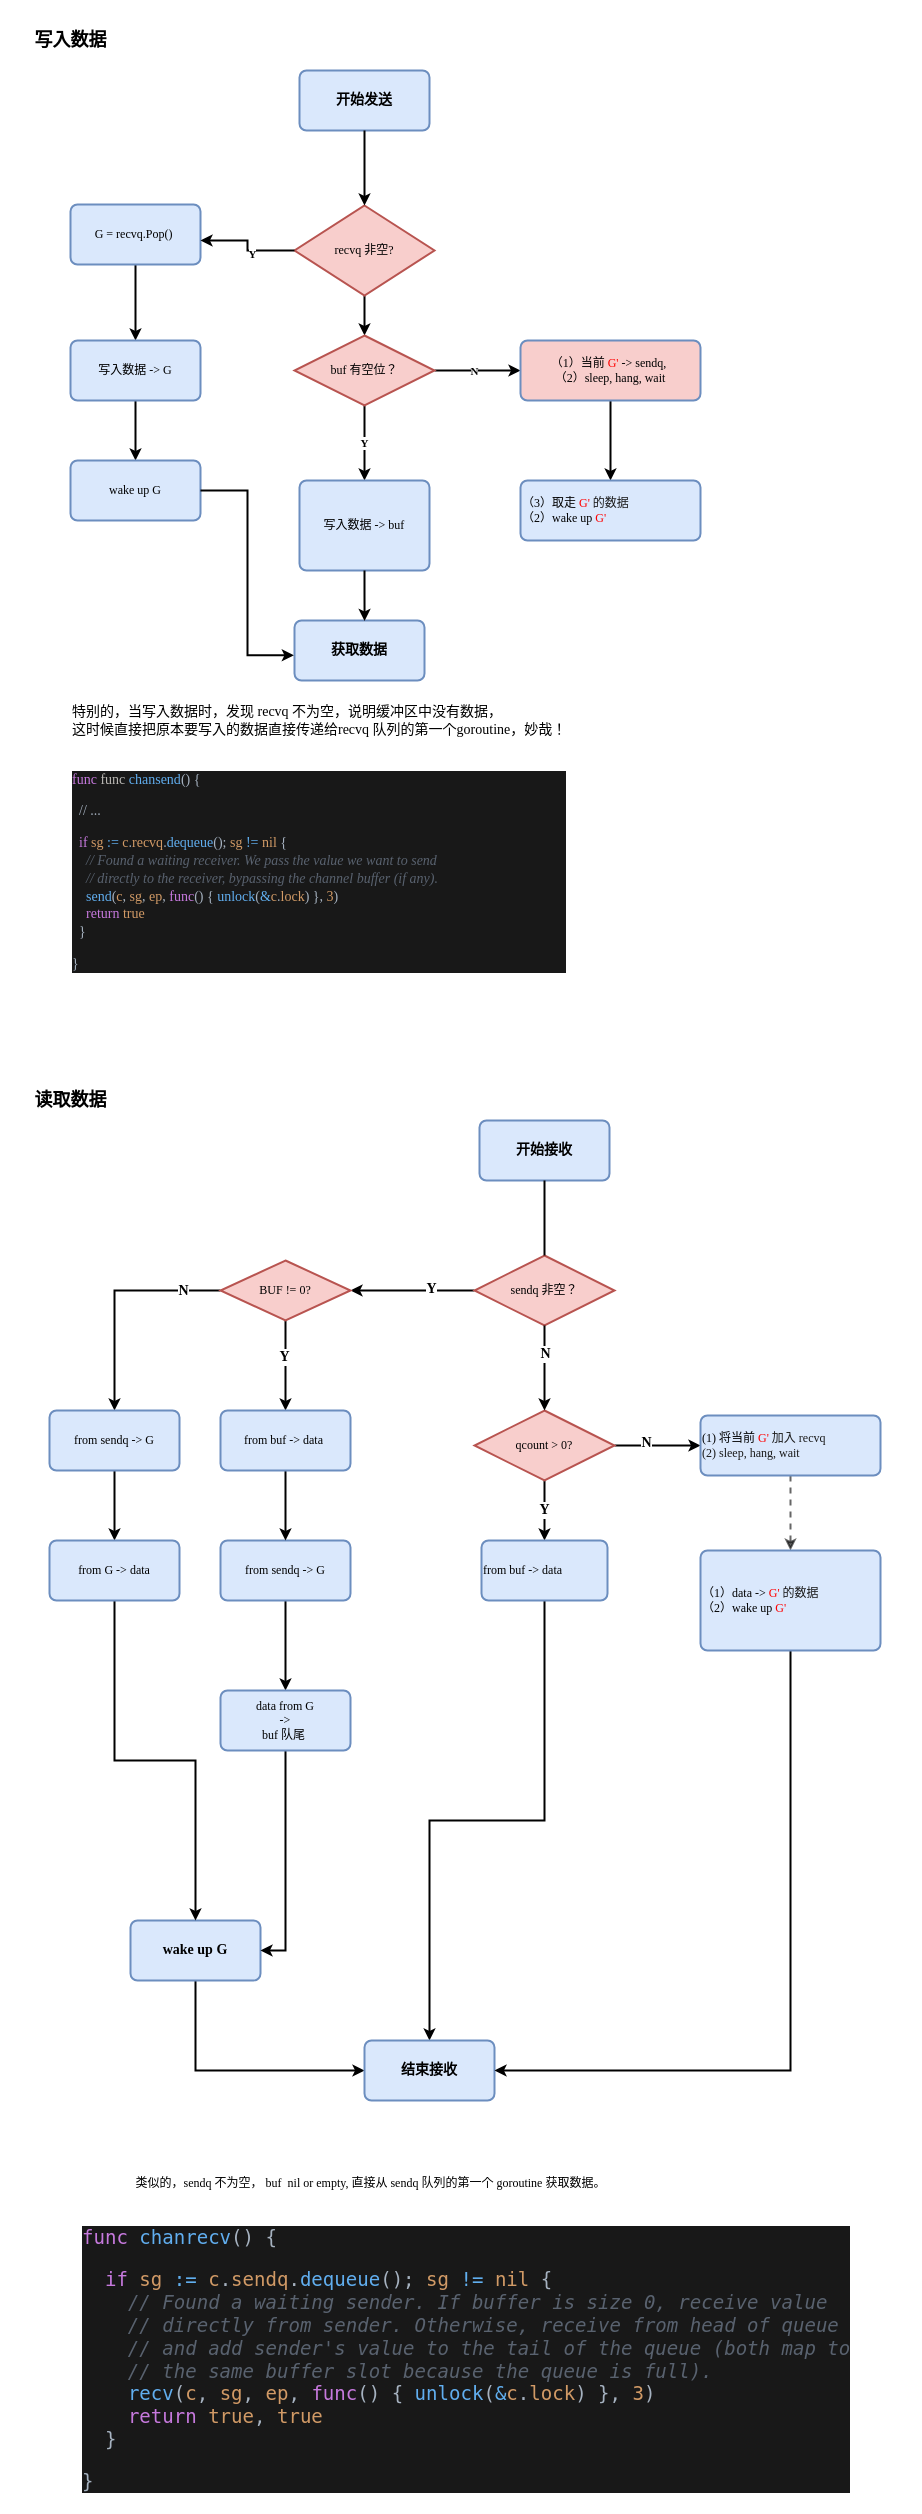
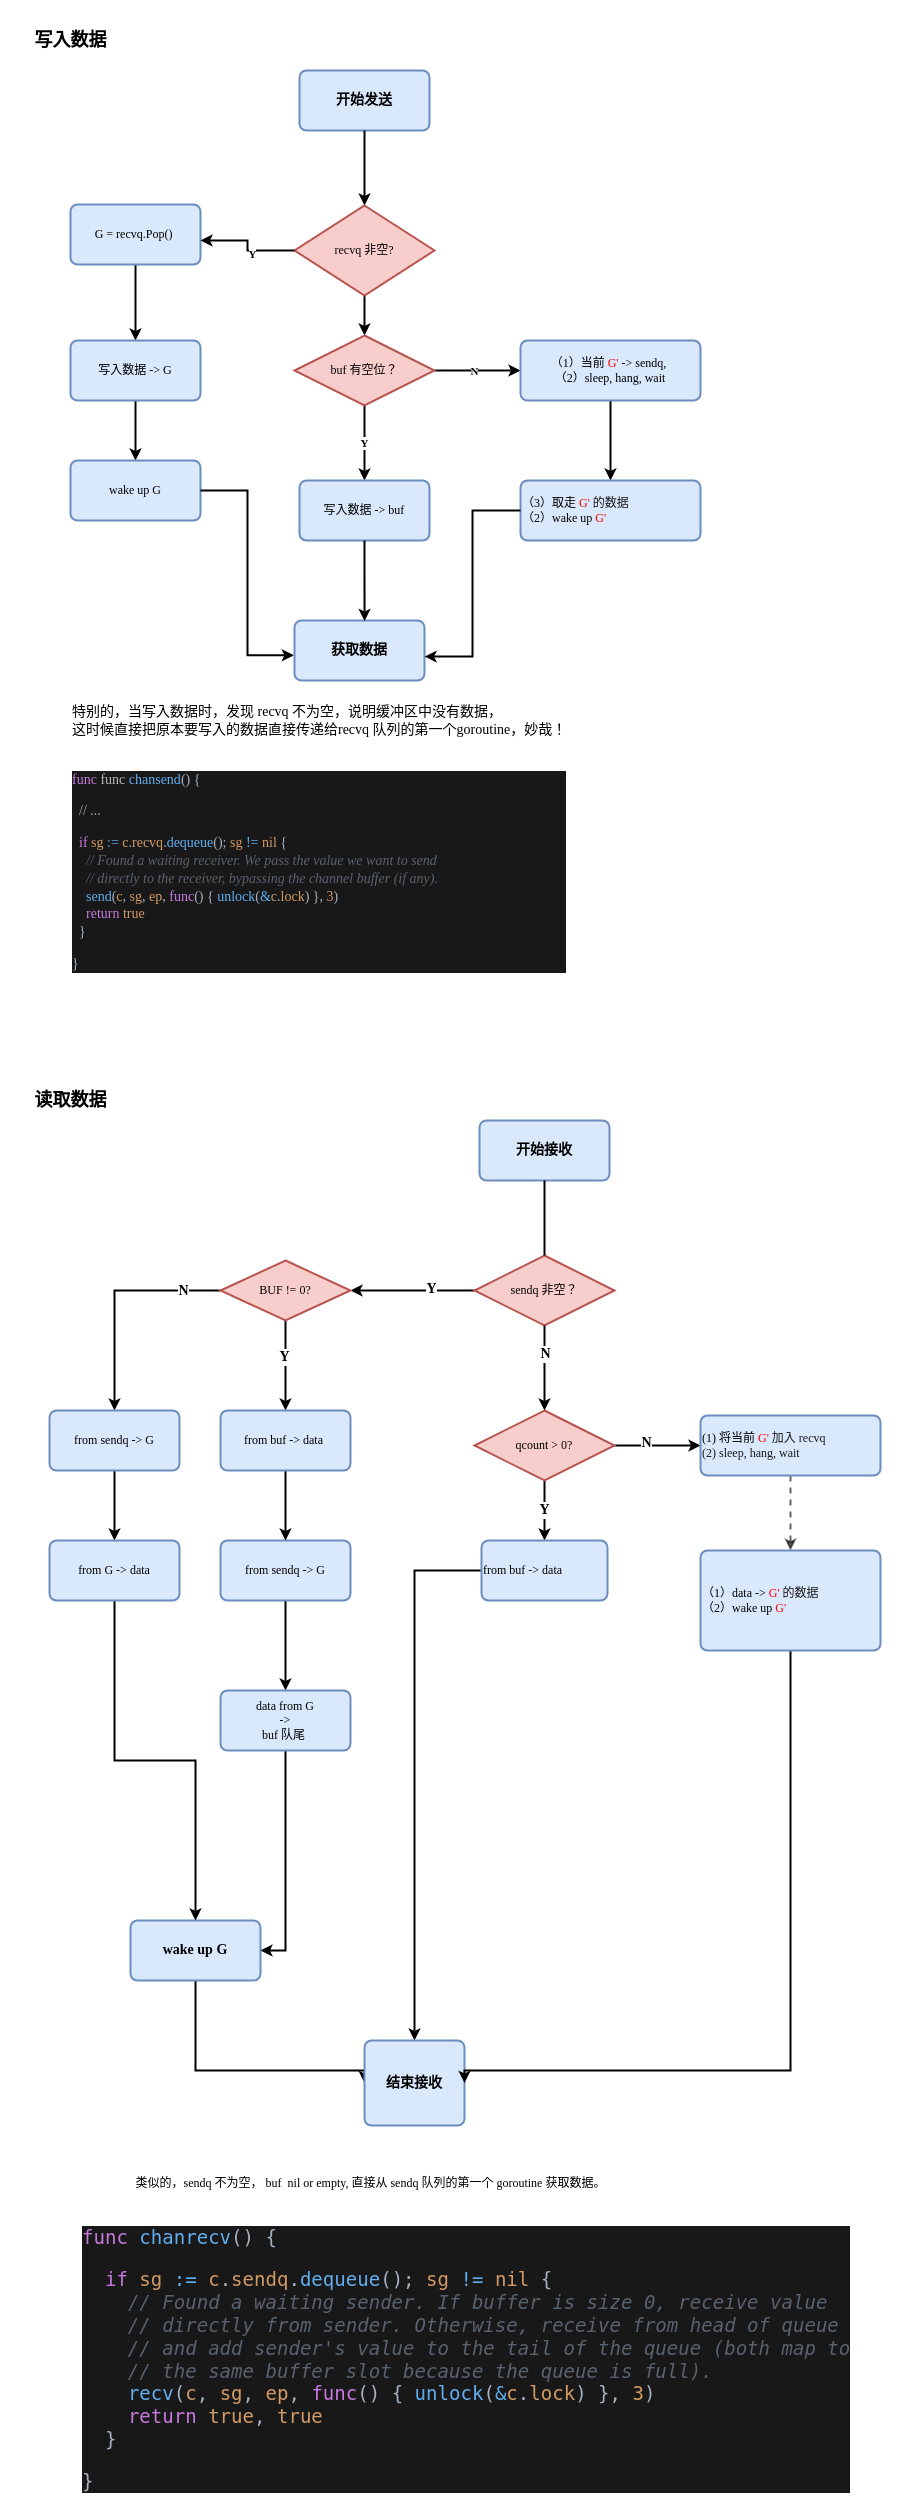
- <mxCell id="22" value="（1）当前 &lt;font color=&quot;#ff0000&quot;&gt;G'&lt;/font&gt; -&amp;gt; sendq,&amp;nbsp;&lt;div&gt;（2）sleep, hang,&amp;nbsp;&lt;span style=&quot;background-color: initial;&quot;&gt;wait&lt;/span&gt;&lt;/div&gt;" style="rounded=1;whiteSpace=wrap;html=1;absoluteArcSize=1;arcSize=14;strokeWidth=2;fillColor=#f8cecc;strokeColor=#6c8ebf;fontFamily=monaco;align=center;movable=0;resizable=0;rotatable=0;deletable=0;editable=0;locked=1;connectable=0;" parent="1" vertex="1"><mxGeometry x="520" y="340" width="180" height="60" as="geometry" /></mxCell>
+ <mxCell id="22" value="（1）当前 &lt;font color=&quot;#ff0000&quot;&gt;G'&lt;/font&gt; -&amp;gt; sendq,&amp;nbsp;&lt;div&gt;（2）sleep, hang,&amp;nbsp;&lt;span style=&quot;background-color: initial;&quot;&gt;wait&lt;/span&gt;&lt;/div&gt;" style="rounded=1;whiteSpace=wrap;html=1;absoluteArcSize=1;arcSize=14;strokeWidth=2;fillColor=#dae8fc;strokeColor=#6c8ebf;fontFamily=monaco;align=center;movable=0;resizable=0;rotatable=0;deletable=0;editable=0;locked=1;connectable=0;" parent="1" vertex="1"><mxGeometry x="520" y="340" width="180" height="60" as="geometry" /></mxCell>
- <mxCell id="19" value="写入数据 -&amp;gt; buf" style="rounded=1;whiteSpace=wrap;html=1;absoluteArcSize=1;arcSize=14;strokeWidth=2;fillColor=#dae8fc;strokeColor=#6c8ebf;fontFamily=monaco;movable=0;resizable=0;rotatable=0;deletable=0;editable=0;locked=1;connectable=0;" parent="1" vertex="1"><mxGeometry x="299" y="480" width="130" height="90" as="geometry" /></mxCell>
+ <mxCell id="19" value="写入数据 -&amp;gt; buf" style="rounded=1;whiteSpace=wrap;html=1;absoluteArcSize=1;arcSize=14;strokeWidth=2;fillColor=#dae8fc;strokeColor=#6c8ebf;fontFamily=monaco;movable=0;resizable=0;rotatable=0;deletable=0;editable=0;locked=1;connectable=0;" parent="1" vertex="1"><mxGeometry x="299" y="480" width="130" height="60" as="geometry" /></mxCell>
+ <mxCell id="24" style="edgeStyle=orthogonalEdgeStyle;rounded=0;orthogonalLoop=1;jettySize=auto;html=1;entryX=1.001;entryY=0.602;entryDx=0;entryDy=0;entryPerimeter=0;strokeWidth=2;movable=0;resizable=0;rotatable=0;deletable=0;editable=0;locked=1;connectable=0;" parent="1" source="23" target="7" edge="1"><mxGeometry relative="1" as="geometry" /></mxCell>
- <mxCell id="61" value="结束接收" style="rounded=1;whiteSpace=wrap;html=1;absoluteArcSize=1;arcSize=14;strokeWidth=2;fontFamily=monaco;fontSize=14;fontStyle=1;fillColor=#dae8fc;strokeColor=#6c8ebf;" vertex="1" parent="1"><mxGeometry x="364" y="2040" width="130" height="60" as="geometry" /></mxCell>
+ <mxCell id="61" value="结束接收" style="rounded=1;whiteSpace=wrap;html=1;absoluteArcSize=1;arcSize=14;strokeWidth=2;fontFamily=monaco;fontSize=14;fontStyle=1;fillColor=#dae8fc;strokeColor=#6c8ebf;" vertex="1" parent="1"><mxGeometry x="364" y="2040" width="100" height="85" as="geometry" /></mxCell>
